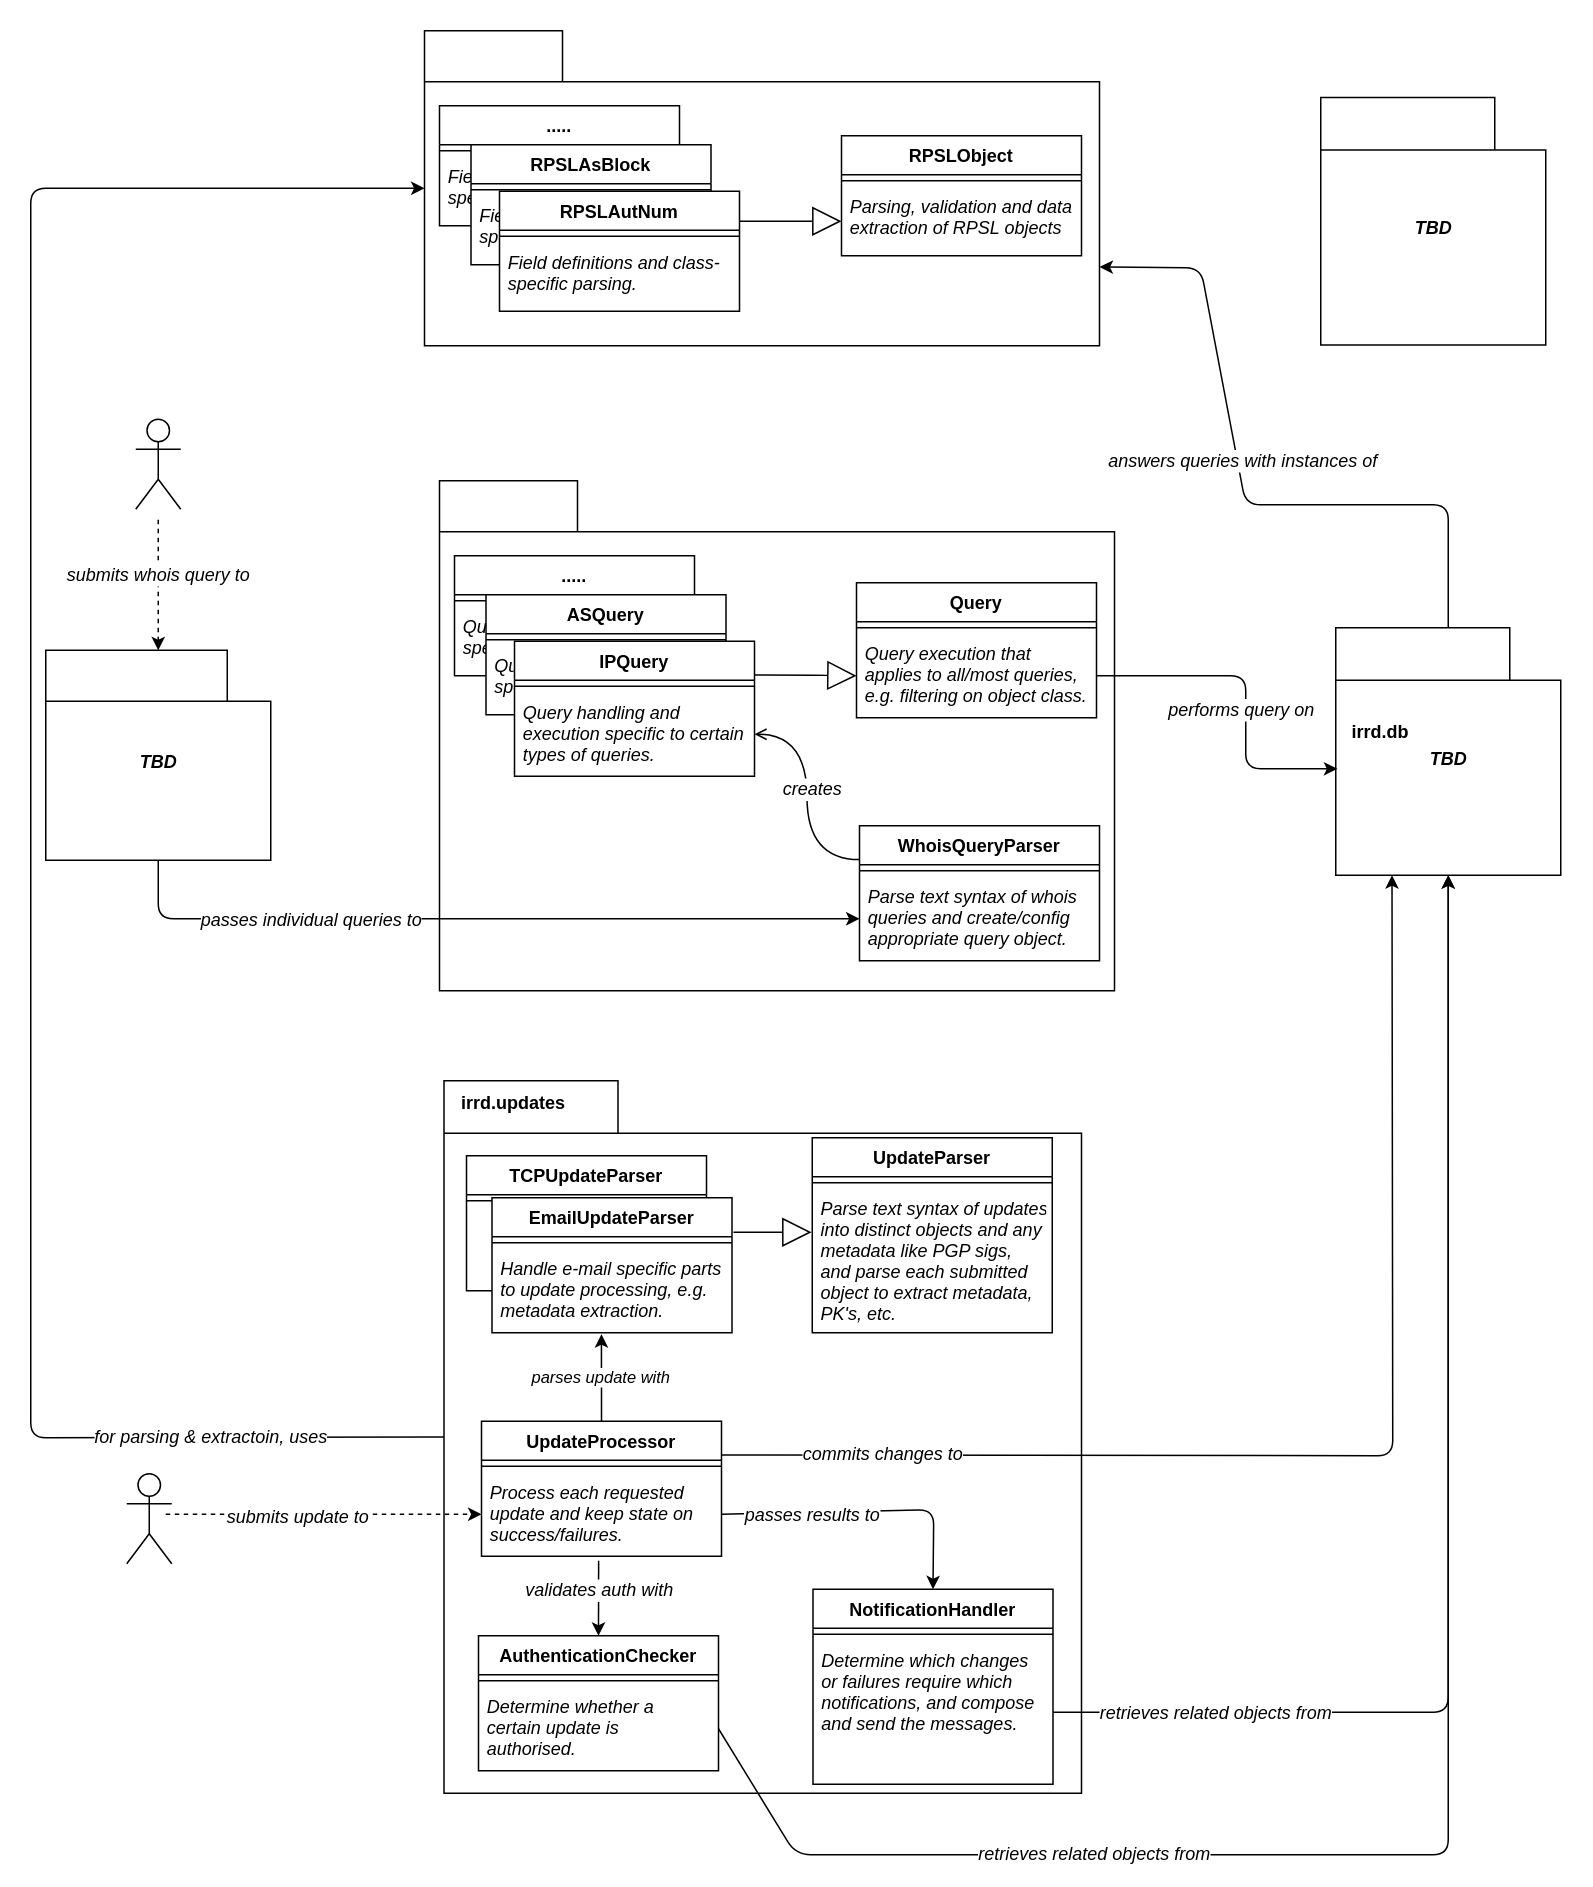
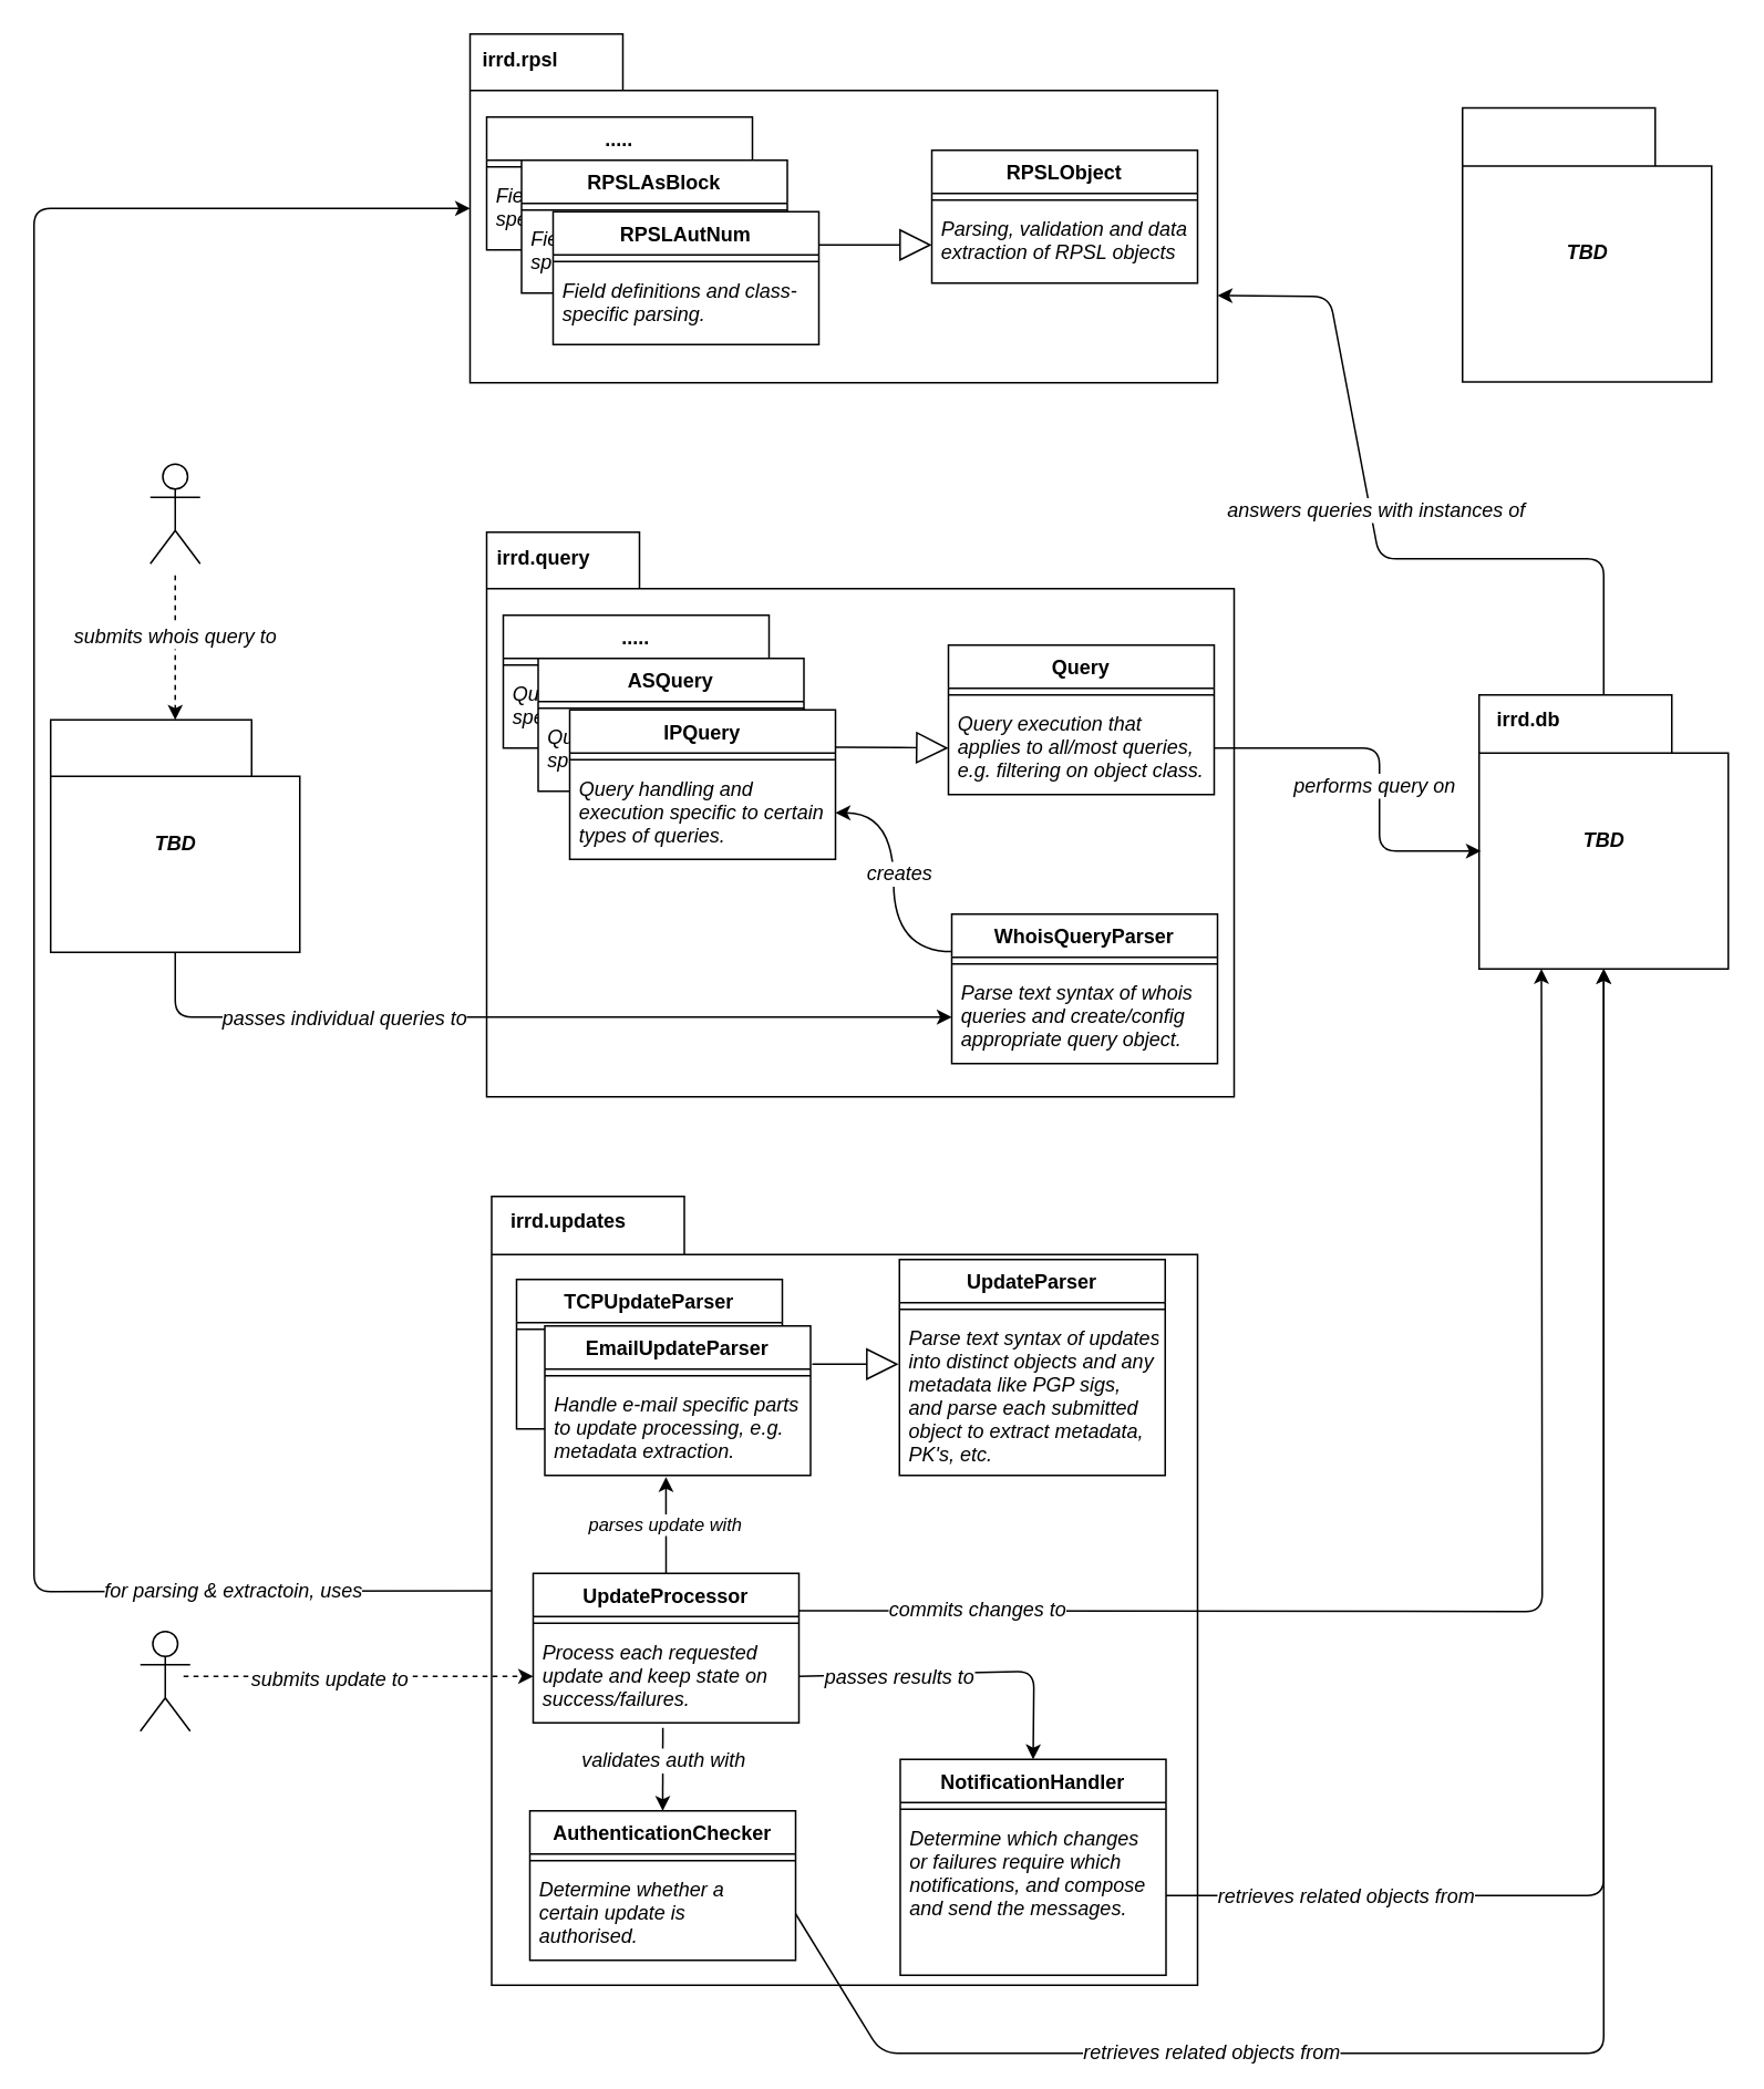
+ <mxCell id="3" value="irrd.rpsl" style="text;html=1;strokeColor=none;fillColor=none;align=center;verticalAlign=middle;whiteSpace=wrap;rounded=0;fontStyle=1" parent="1" vertex="1"><mxGeometry x="292.5" y="21" width="40" height="29" as="geometry" /></mxCell>
+ <mxCell id="19" value="irrd.query" style="text;html=1;strokeColor=none;fillColor=none;align=center;verticalAlign=middle;whiteSpace=wrap;rounded=0;fontStyle=1" parent="1" vertex="1"><mxGeometry x="306.5" y="321" width="40" height="29" as="geometry" /></mxCell>
- <mxCell id="39" value="irrd.db" style="text;html=1;strokeColor=none;fillColor=none;align=center;verticalAlign=middle;whiteSpace=wrap;rounded=0;fontStyle=1" parent="1" vertex="1"><mxGeometry x="900" y="473" width="40" height="29" as="geometry" /></mxCell>
+ <mxCell id="39" value="irrd.db" style="text;html=1;strokeColor=none;fillColor=none;align=center;verticalAlign=middle;whiteSpace=wrap;rounded=0;fontStyle=1" parent="1" vertex="1"><mxGeometry x="900" y="418" width="40" height="29" as="geometry" /></mxCell>
- <mxCell id="33" style="edgeStyle=orthogonalEdgeStyle;curved=1;rounded=0;html=1;exitX=0;exitY=0.25;endArrow=open;endFill=1;endSize=6;jettySize=auto;orthogonalLoop=1;" parent="1" source="35" target="32" edge="1"><mxGeometry relative="1" as="geometry" /></mxCell>
+ <mxCell id="33" style="edgeStyle=orthogonalEdgeStyle;curved=1;rounded=0;html=1;exitX=0;exitY=0.25;endArrow=classic;endFill=1;endSize=6;jettySize=auto;orthogonalLoop=1;" parent="1" source="35" target="32" edge="1"><mxGeometry relative="1" as="geometry" /></mxCell>
